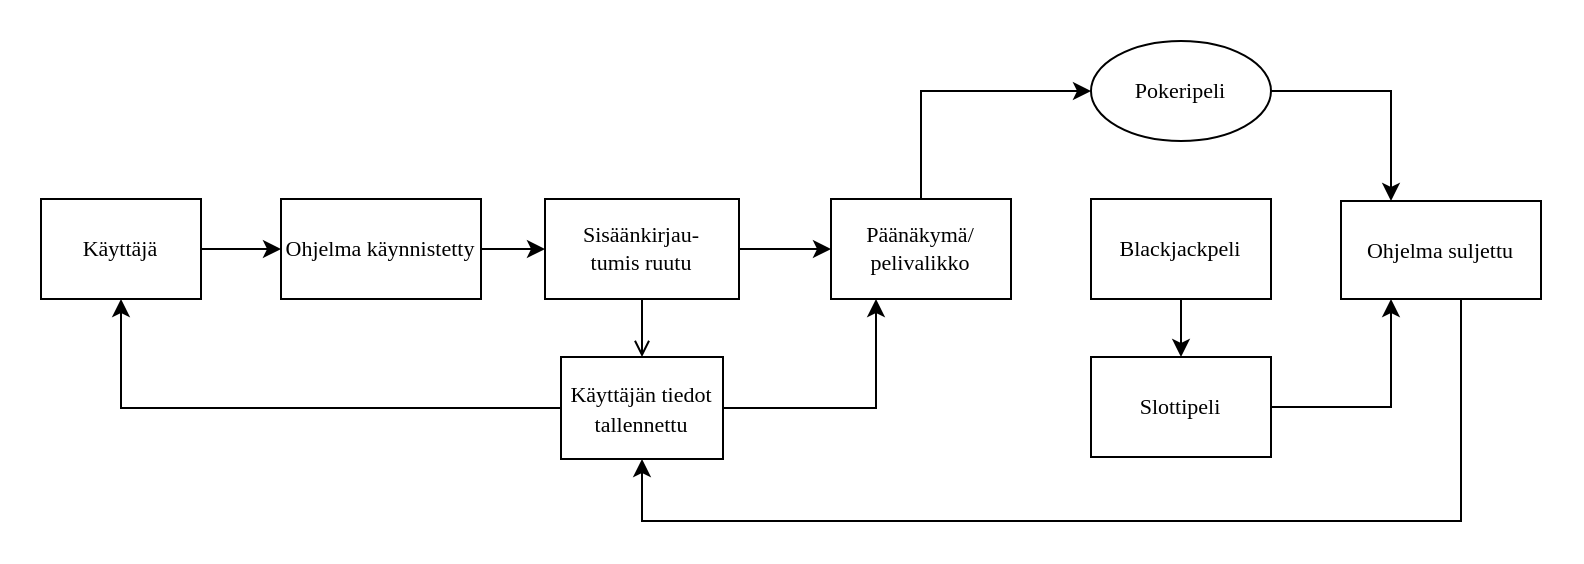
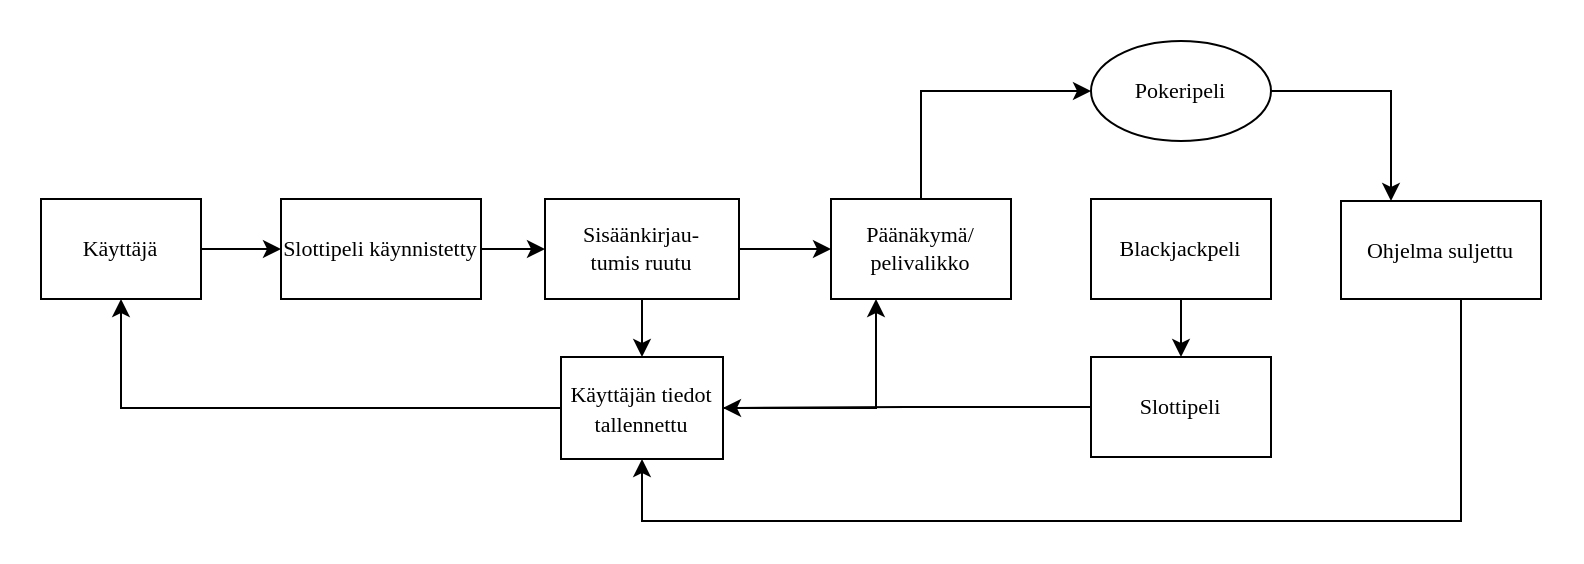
- <mxCell id="19" value="&lt;font style=&quot;font-size: 11px;&quot; face=&quot;Verdana&quot;&gt;Ohjelma käynnistetty&lt;/font&gt;" style="rounded=0;whiteSpace=wrap;html=1;" parent="1" vertex="1"><mxGeometry x="140" y="99" width="100" height="50" as="geometry" /></mxCell>
+ <mxCell id="19" value="&lt;font style=&quot;font-size: 11px;&quot; face=&quot;Verdana&quot;&gt;Slottipeli käynnistetty&lt;/font&gt;" style="rounded=0;whiteSpace=wrap;html=1;" parent="1" vertex="1"><mxGeometry x="140" y="99" width="100" height="50" as="geometry" /></mxCell>
- <mxCell id="5" style="edgeStyle=orthogonalEdgeStyle;rounded=0;orthogonalLoop=1;jettySize=auto;html=1;entryX=0.5;entryY=0;entryDx=0;entryDy=0;endArrow=open;" parent="1" source="7" target="18" edge="1"><mxGeometry relative="1" as="geometry" /></mxCell>
+ <mxCell id="5" style="edgeStyle=orthogonalEdgeStyle;rounded=0;orthogonalLoop=1;jettySize=auto;html=1;entryX=0.5;entryY=0;entryDx=0;entryDy=0;" parent="1" source="7" target="18" edge="1"><mxGeometry relative="1" as="geometry" /></mxCell>
- <mxCell id="13" style="edgeStyle=orthogonalEdgeStyle;rounded=0;orthogonalLoop=1;jettySize=auto;html=1;entryX=0.25;entryY=1;entryDx=0;entryDy=0;" parent="1" source="14" target="21" edge="1"><mxGeometry relative="1" as="geometry" /></mxCell>
+ <mxCell id="13" style="edgeStyle=orthogonalEdgeStyle;rounded=0;orthogonalLoop=1;jettySize=auto;html=1;" parent="1" source="14" target="18" edge="1"><mxGeometry relative="1" as="geometry" /></mxCell>
